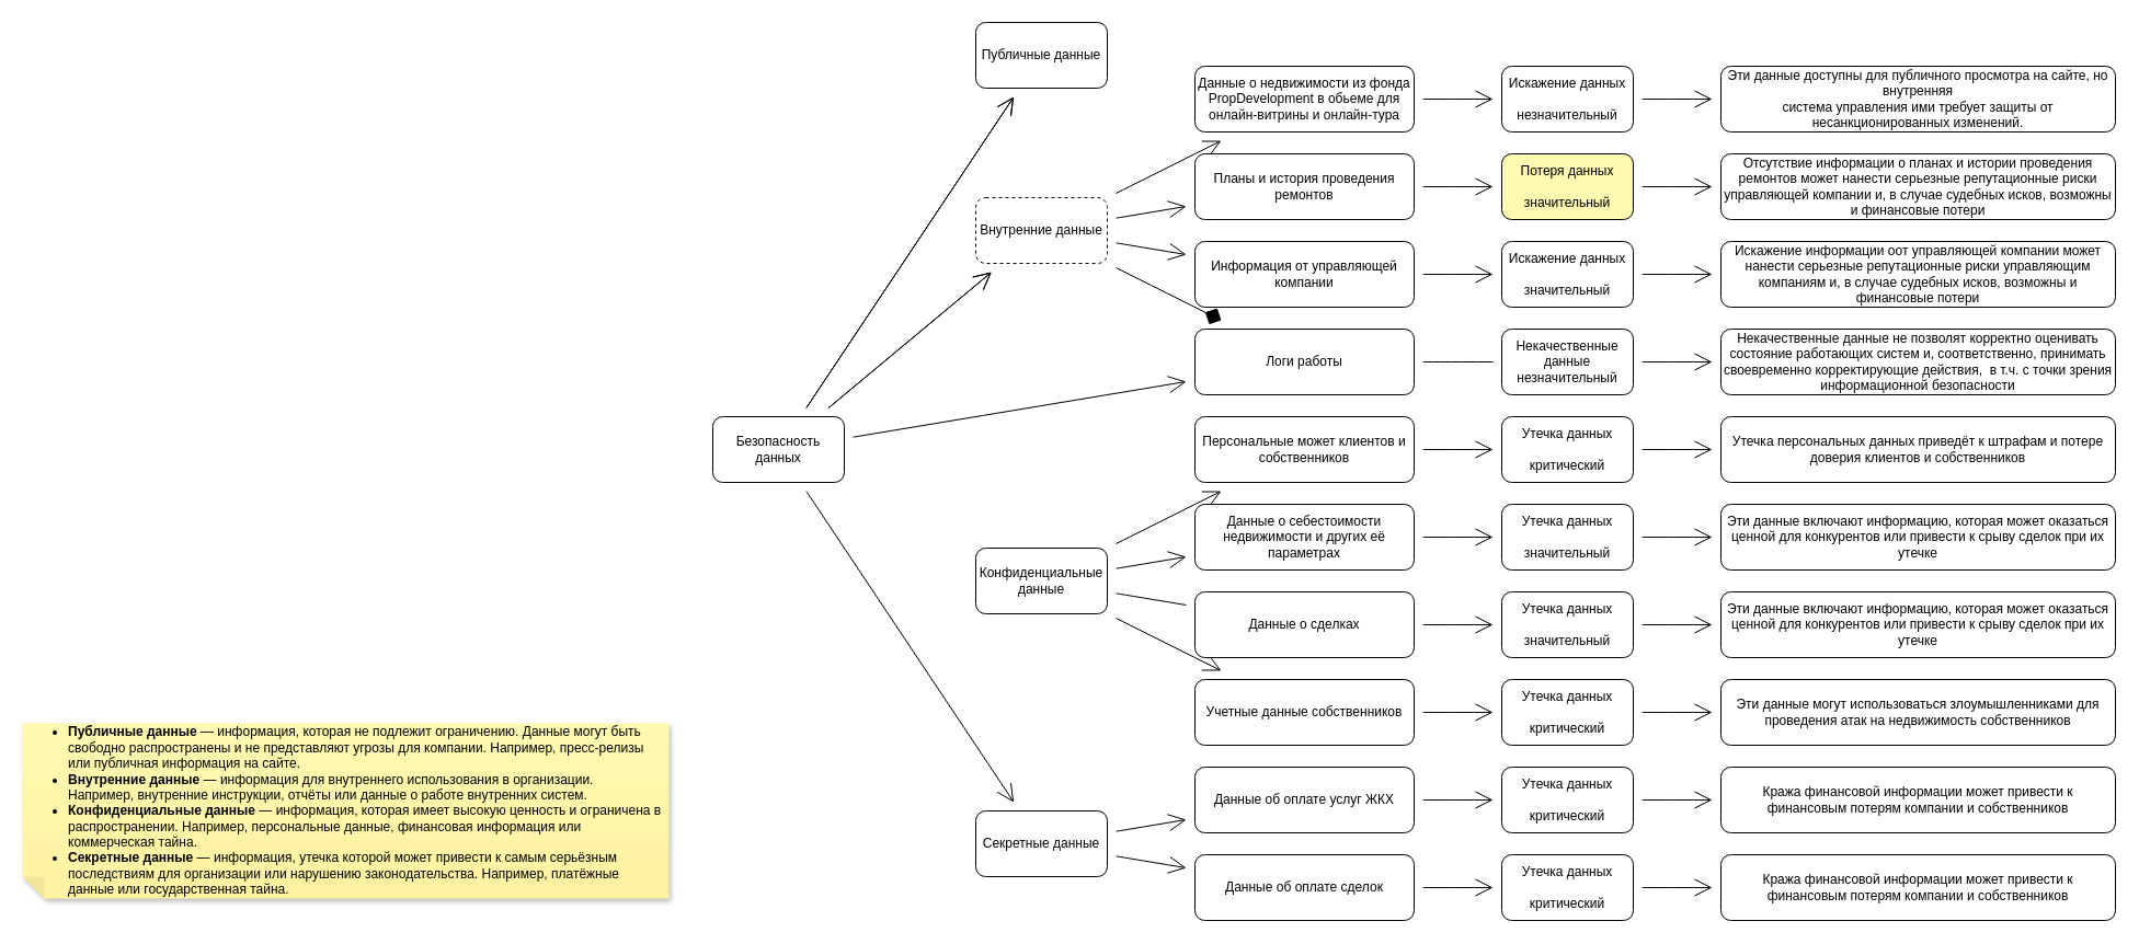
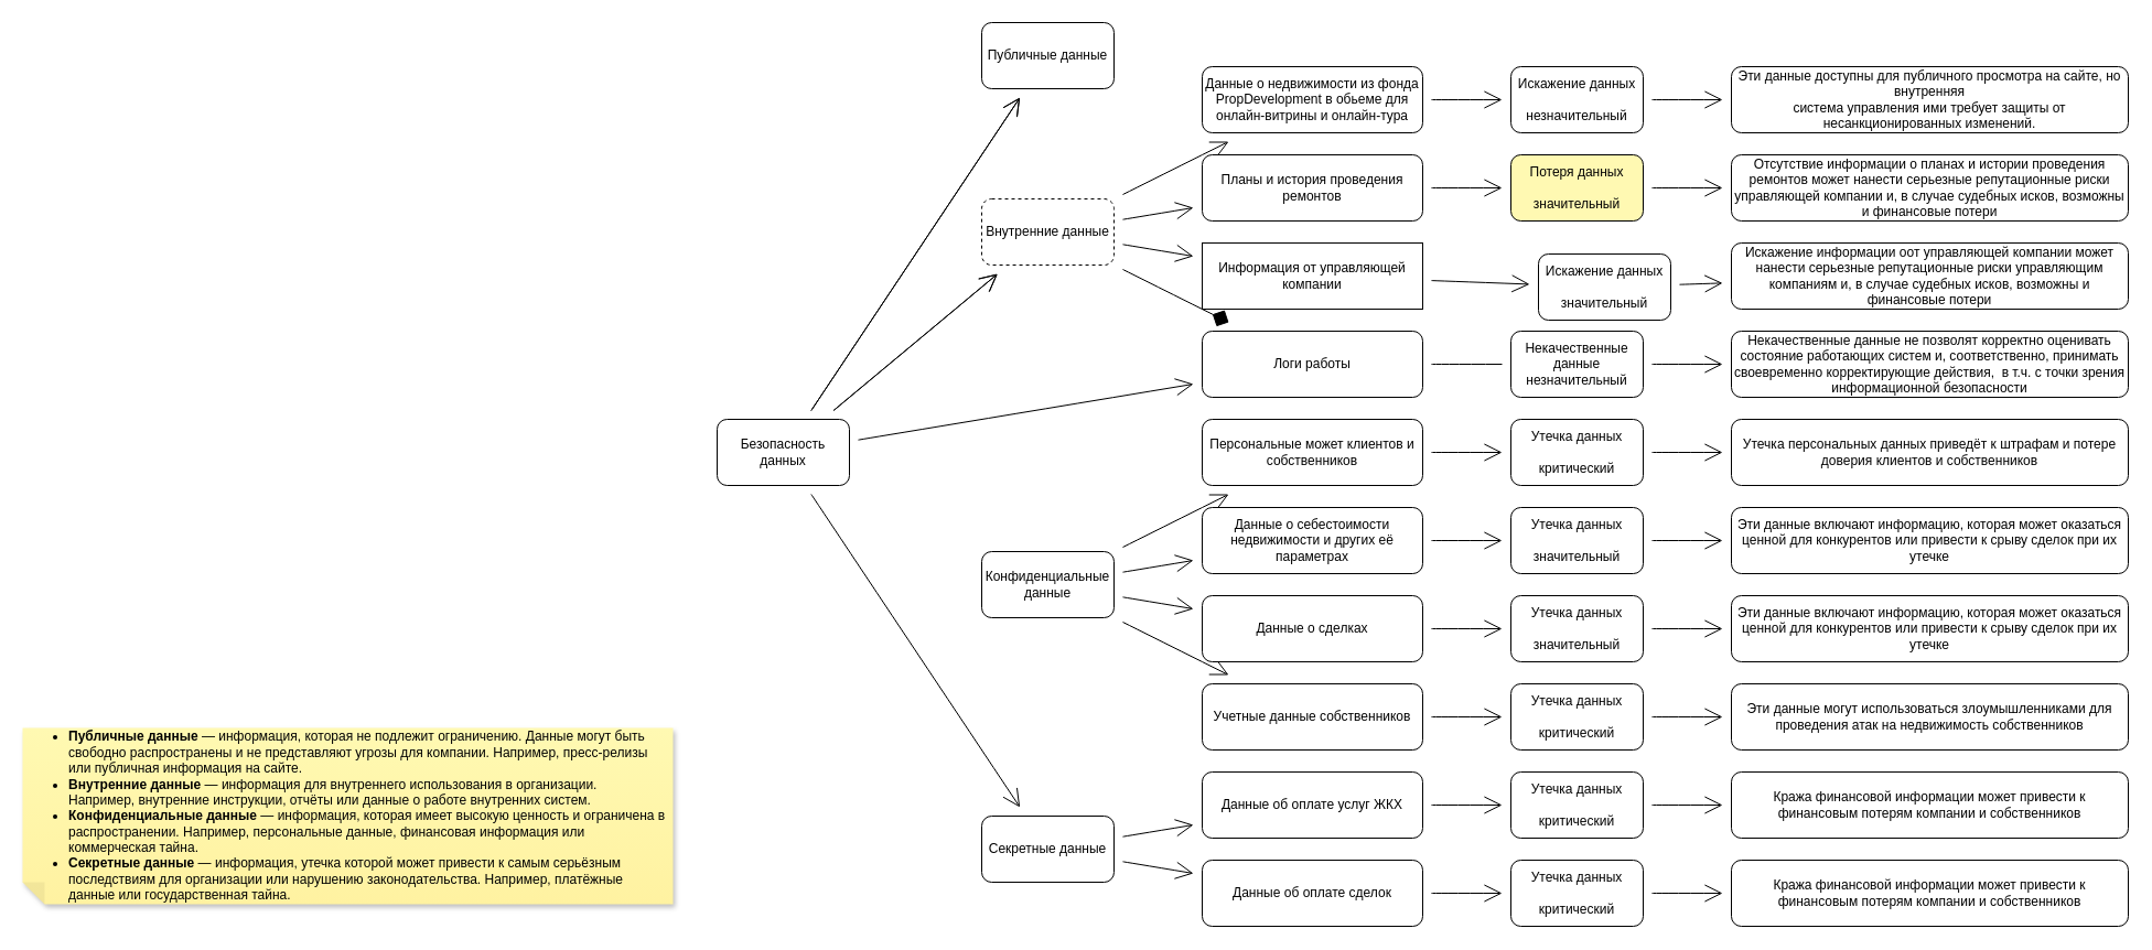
- <mxCell id="41" value="Информация от управляющей компании" style="rounded=1;whiteSpace=wrap;html=1;" vertex="1" parent="1"><mxGeometry x="1090" y="220" width="200" height="60" as="geometry" /></mxCell>
+ <mxCell id="41" value="Информация от управляющей компании" style="whiteSpace=wrap;html=1;rounded=0;" vertex="1" parent="1"><mxGeometry x="1090" y="220" width="200" height="60" as="geometry" /></mxCell>
- <mxCell id="71" value="Искажение данных&lt;div&gt;&lt;br&gt;&lt;/div&gt;&lt;div&gt;значительный&lt;/div&gt;" style="rounded=1;whiteSpace=wrap;html=1;" vertex="1" parent="1"><mxGeometry x="1370" y="220" width="120" height="60" as="geometry" /></mxCell>
+ <mxCell id="71" value="Искажение данных&lt;div&gt;&lt;br&gt;&lt;/div&gt;&lt;div&gt;значительный&lt;/div&gt;" style="rounded=1;whiteSpace=wrap;html=1;" vertex="1" parent="1"><mxGeometry x="1395" y="230" width="120" height="60" as="geometry" /></mxCell>
- <mxCell id="17" style="edgeStyle=none;curved=1;rounded=0;orthogonalLoop=1;jettySize=auto;html=1;fontSize=16;startSize=14;endArrow=none;endSize=14;sourcePerimeterSpacing=8;targetPerimeterSpacing=8;" edge="1" parent="1" source="19" target="37"><mxGeometry relative="1" as="geometry" /></mxCell>
+ <mxCell id="17" style="edgeStyle=none;curved=1;rounded=0;orthogonalLoop=1;jettySize=auto;html=1;fontSize=16;startSize=14;endArrow=open;endSize=14;sourcePerimeterSpacing=8;targetPerimeterSpacing=8;" edge="1" parent="1" source="19" target="37"><mxGeometry relative="1" as="geometry" /></mxCell>
